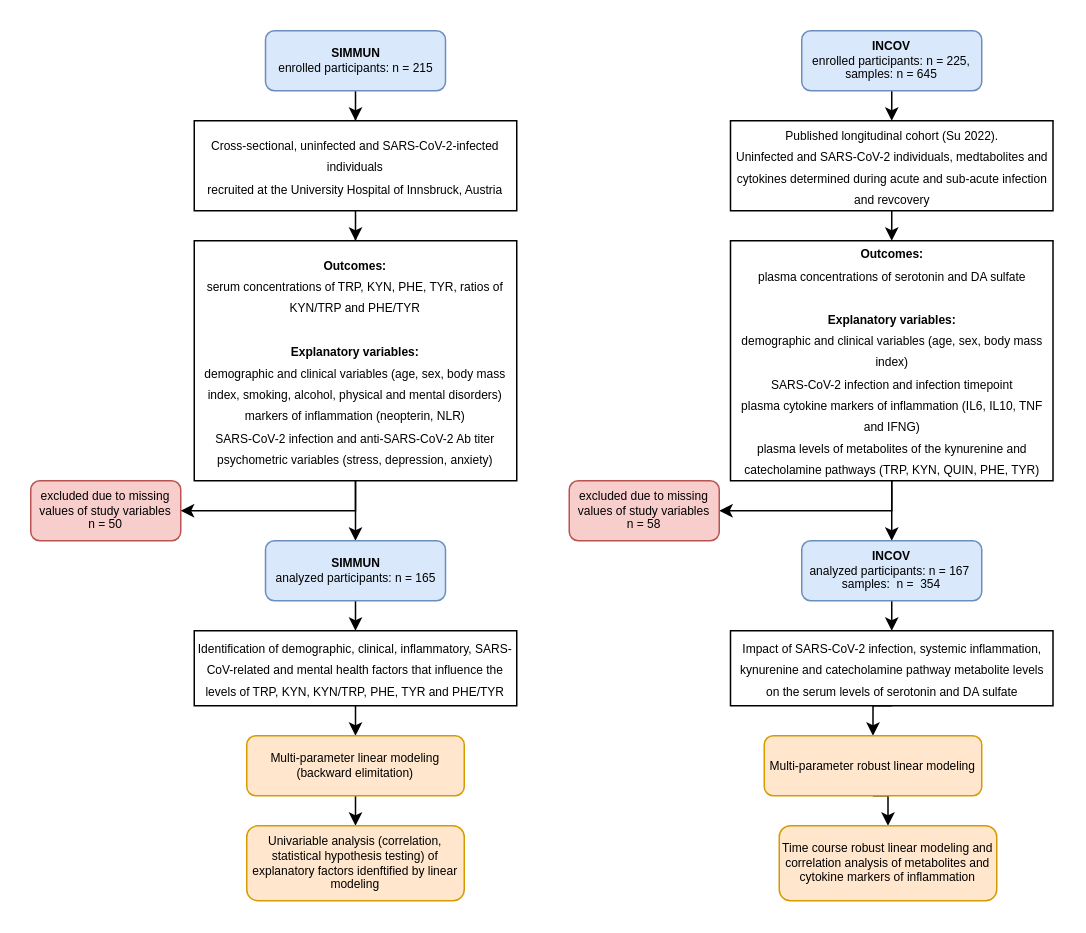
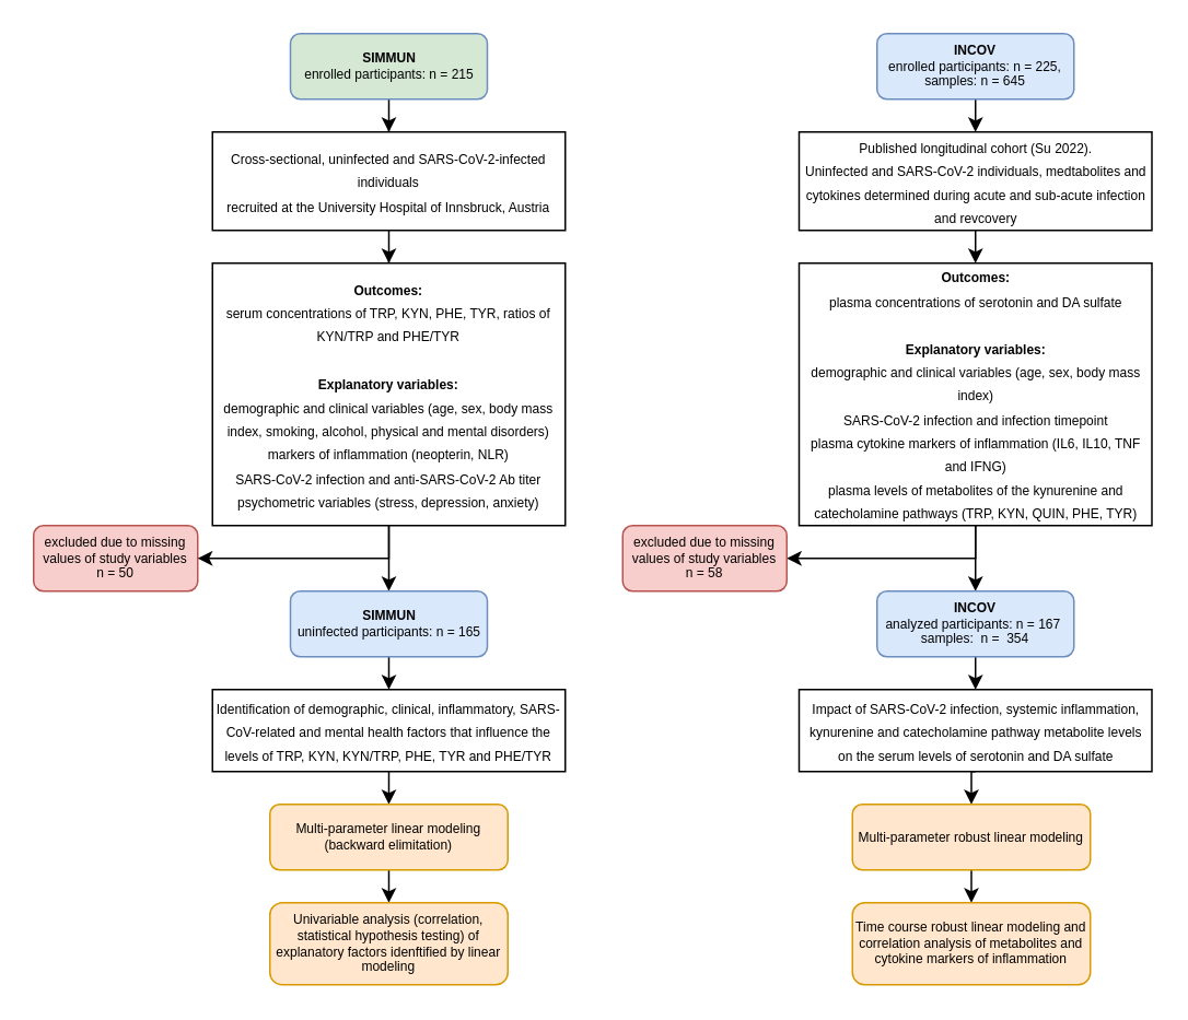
- <mxCell id="3" value="SIMMUN&lt;br&gt;&lt;span style=&quot;font-weight: normal;&quot;&gt;enrolled participants: n = 215&lt;/span&gt;" style="rounded=1;whiteSpace=wrap;html=1;fontStyle=1;fontSize=8;fillColor=#dae8fc;strokeColor=#6c8ebf;" parent="1" vertex="1"><mxGeometry x="176.5" y="20" width="120" height="40" as="geometry" /></mxCell>
+ <mxCell id="3" value="SIMMUN&lt;br&gt;&lt;span style=&quot;font-weight: normal;&quot;&gt;enrolled participants: n = 215&lt;/span&gt;" style="rounded=1;whiteSpace=wrap;html=1;fontStyle=1;fontSize=8;fillColor=#d5e8d4;strokeColor=#6c8ebf;" parent="1" vertex="1"><mxGeometry x="176.5" y="20" width="120" height="40" as="geometry" /></mxCell>
- <mxCell id="9" value="SIMMUN&lt;br&gt;&lt;span style=&quot;font-weight: normal;&quot;&gt;analyzed participants: n = 165&lt;/span&gt;" style="rounded=1;whiteSpace=wrap;html=1;fontStyle=1;fontSize=8;fillColor=#dae8fc;strokeColor=#6c8ebf;" parent="1" vertex="1"><mxGeometry x="176.5" y="360" width="120" height="40" as="geometry" /></mxCell>
+ <mxCell id="9" value="SIMMUN&lt;br&gt;&lt;span style=&quot;font-weight: normal;&quot;&gt;uninfected participants: n = 165&lt;/span&gt;" style="rounded=1;whiteSpace=wrap;html=1;fontStyle=1;fontSize=8;fillColor=#dae8fc;strokeColor=#6c8ebf;" parent="1" vertex="1"><mxGeometry x="176.5" y="360" width="120" height="40" as="geometry" /></mxCell>
- <mxCell id="23" value="Multi-parameter robust linear modeling" style="rounded=1;whiteSpace=wrap;html=1;fontSize=8;fillColor=#ffe6cc;strokeColor=#d79b00;" parent="1" vertex="1"><mxGeometry x="509" y="490" width="145" height="40" as="geometry" /></mxCell>
+ <mxCell id="23" value="Multi-parameter robust linear modeling" style="rounded=1;whiteSpace=wrap;html=1;fontSize=8;fillColor=#ffe6cc;strokeColor=#d79b00;" parent="1" vertex="1"><mxGeometry x="519" y="490" width="145" height="40" as="geometry" /></mxCell>
